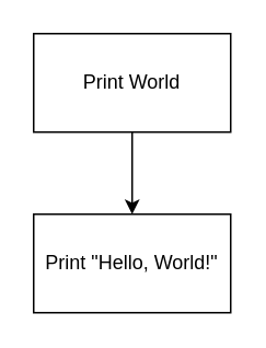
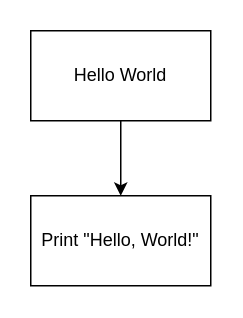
- <mxCell id="3" value="Print World" style="rounded=0;whiteSpace=wrap;html=1;" parent="1" vertex="1"><mxGeometry x="20" y="20" width="120" height="60" as="geometry" /></mxCell>
+ <mxCell id="3" value="Hello World" style="rounded=0;whiteSpace=wrap;html=1;" parent="1" vertex="1"><mxGeometry x="20" y="20" width="120" height="60" as="geometry" /></mxCell>
